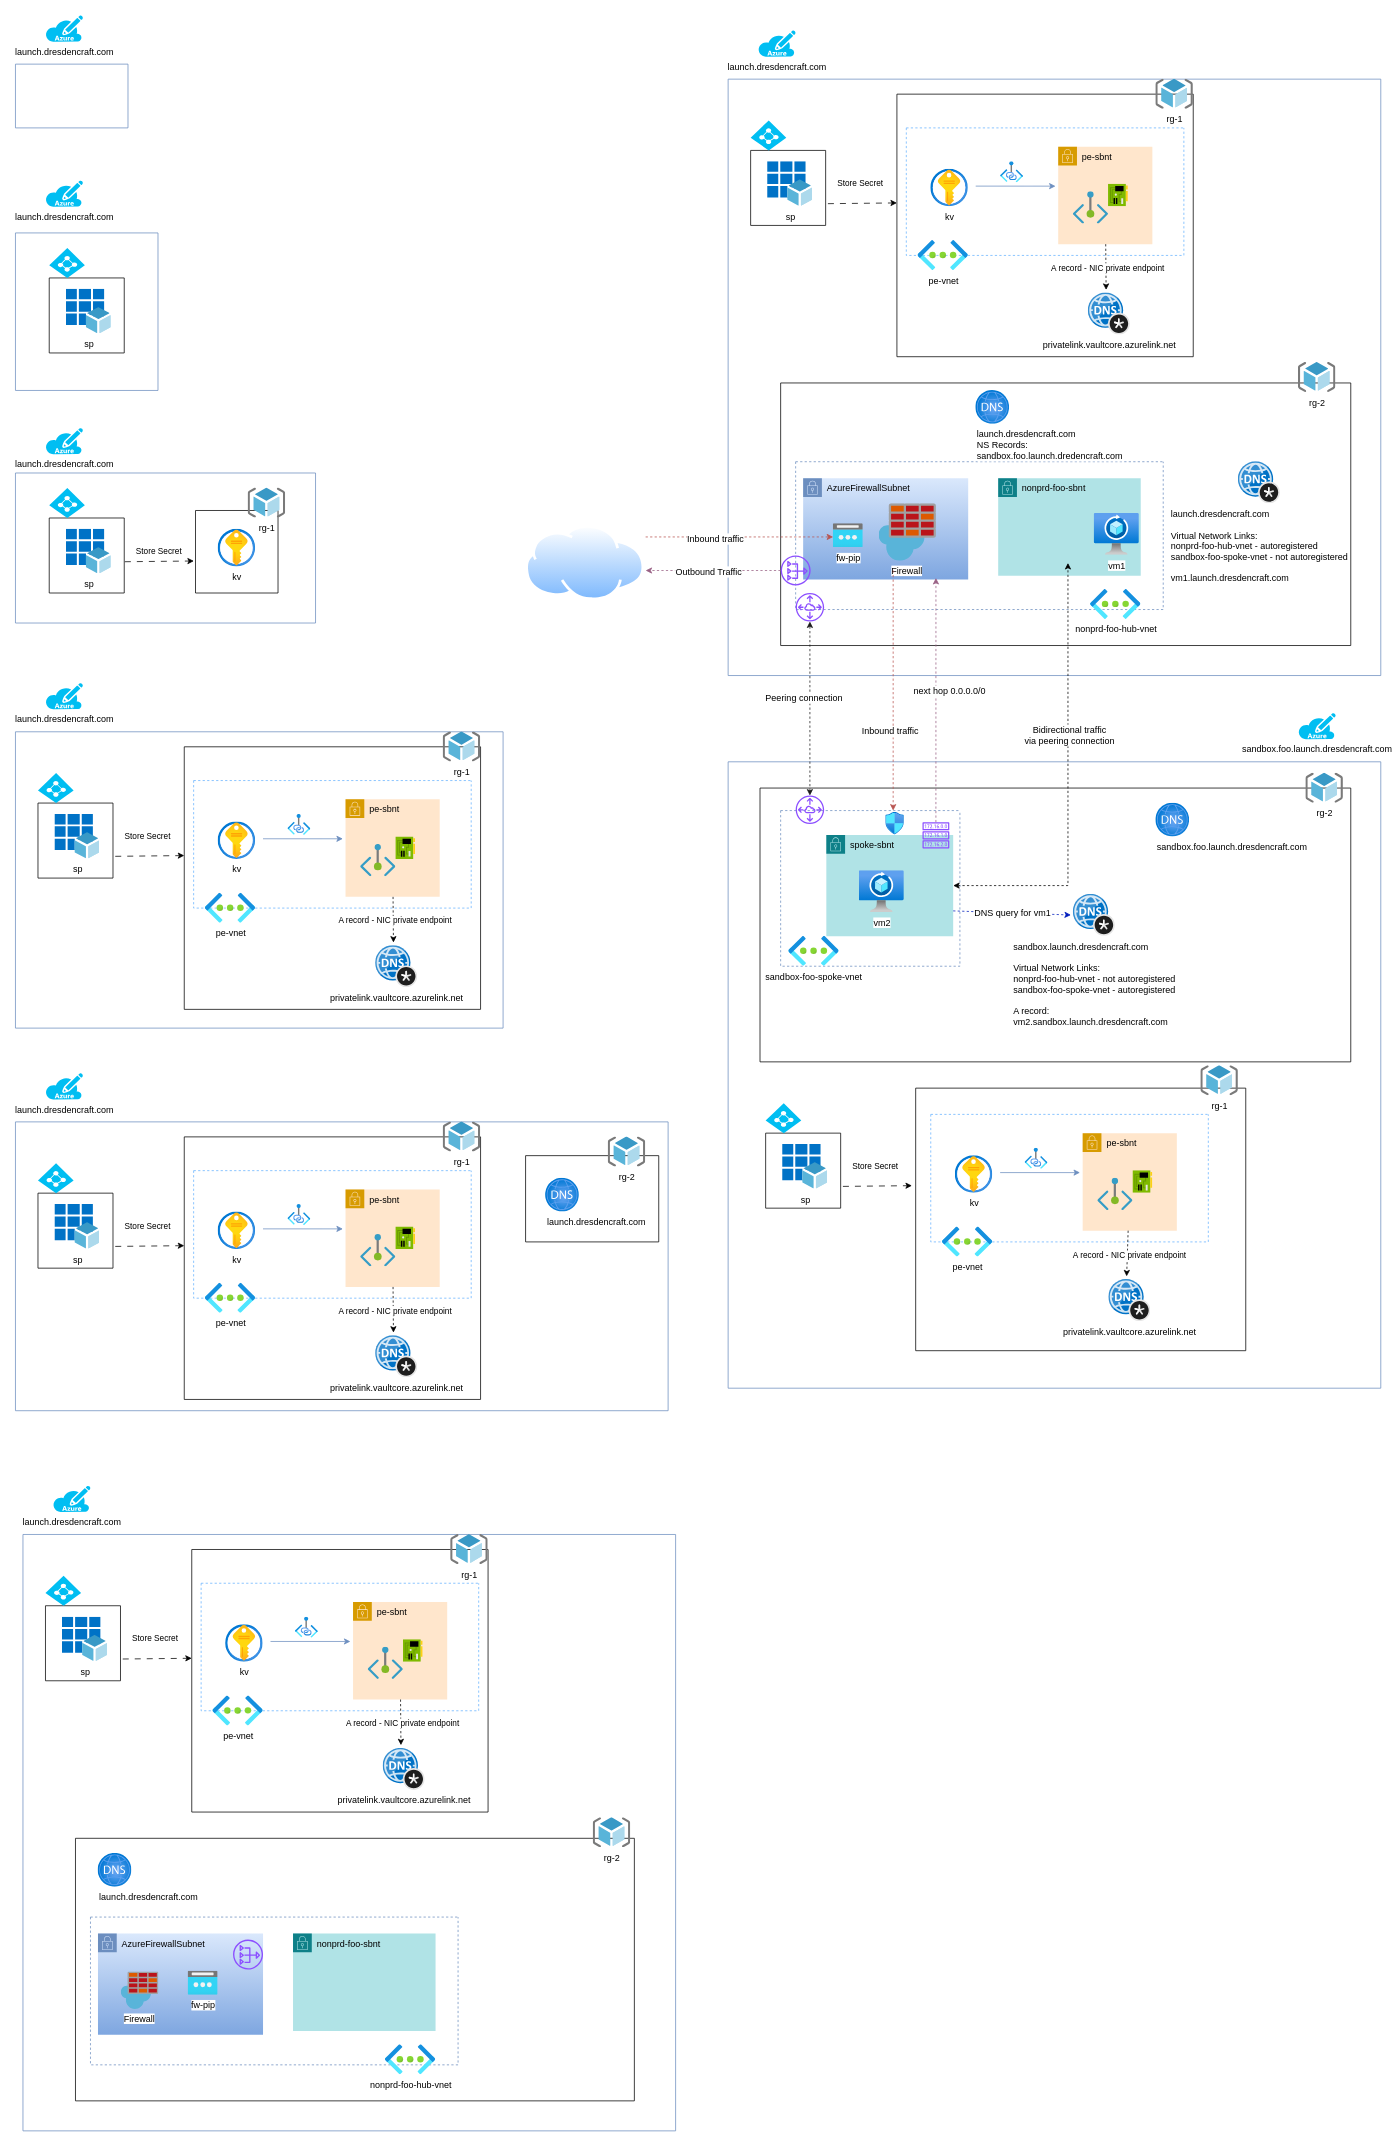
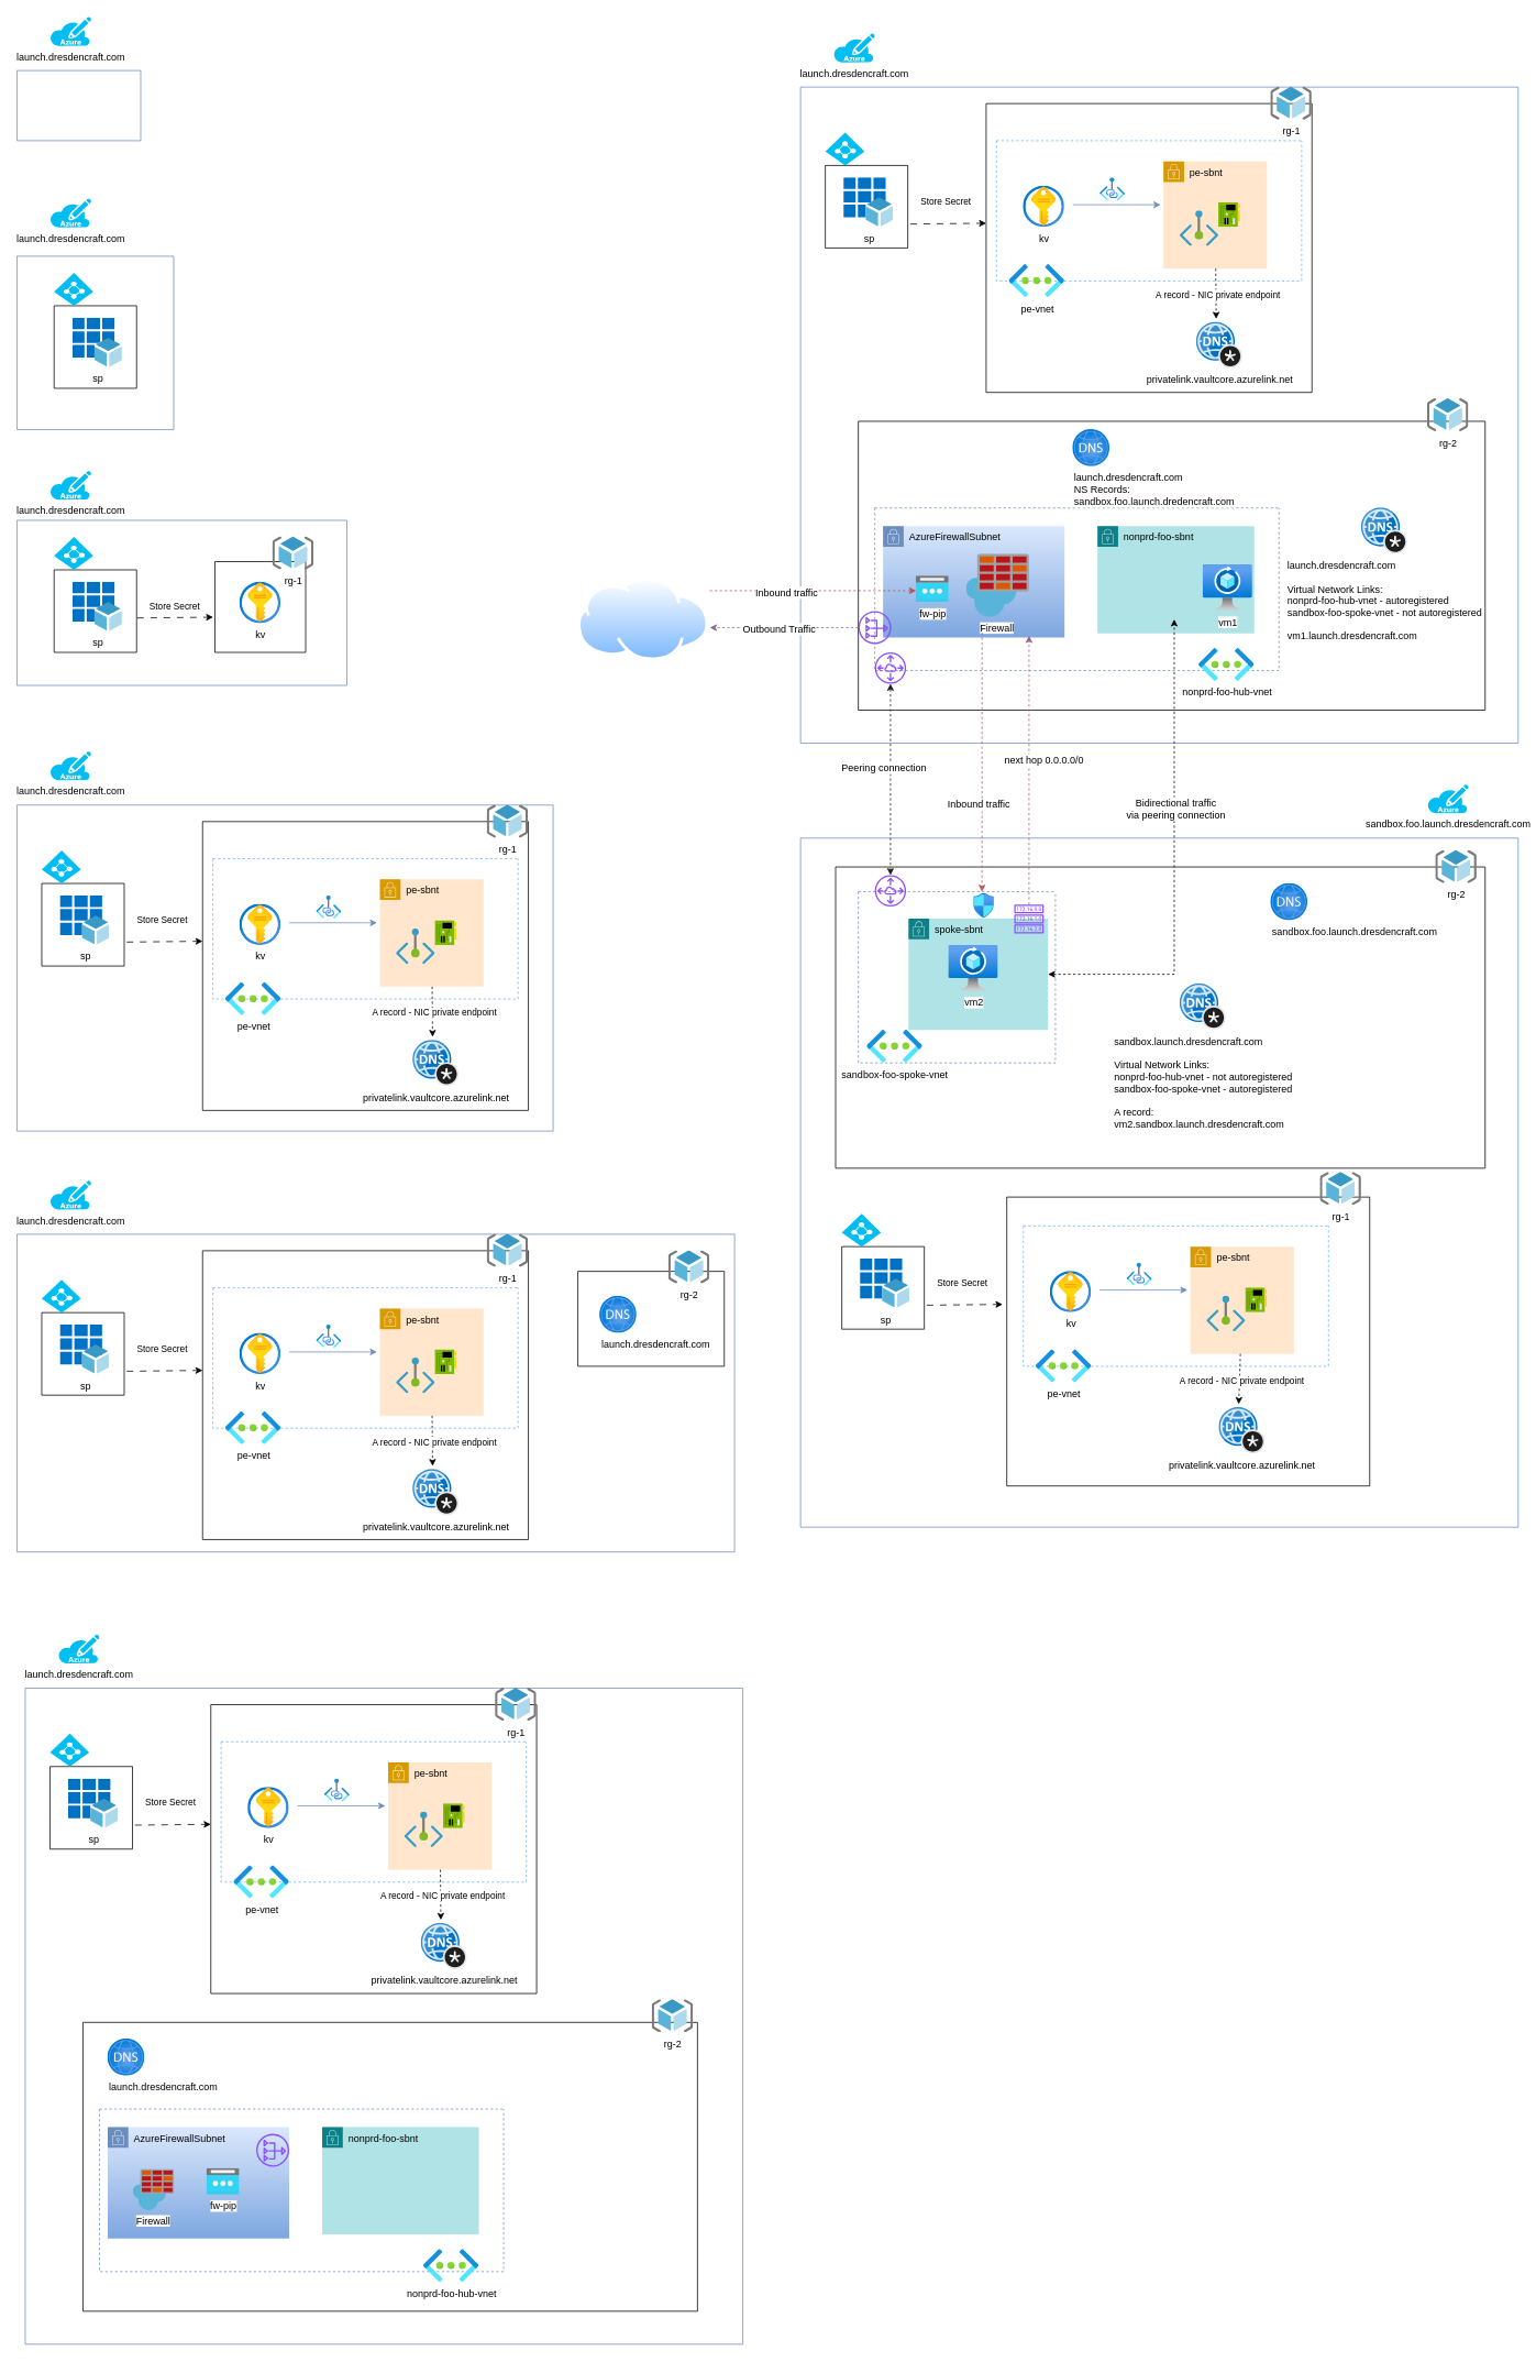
- <mxCell id="137" value="vm2" style="image;aspect=fixed;html=1;points=[];align=center;fontSize=12;image=img/lib/azure2/networking/Spot_VM.svg;" parent="136" vertex="1"><mxGeometry x="43.59" y="47.5" width="60.2" height="55.61" as="geometry" /></mxCell>
+ <mxCell id="137" value="vm2" style="image;aspect=fixed;html=1;points=[];align=center;fontSize=12;image=img/lib/azure2/networking/Spot_VM.svg;" parent="136" vertex="1"><mxGeometry x="48.59" y="32.5" width="60.2" height="55.61" as="geometry" /></mxCell>
- <mxCell id="142" value="&lt;font style=&quot;font-size: 12px;&quot;&gt;DNS query for vm1&lt;/font&gt;" style="endArrow=classic;html=1;rounded=0;dashed=1;fillColor=#0050ef;strokeColor=#001DBC;entryX=-0.055;entryY=0.495;entryDx=0;entryDy=0;entryPerimeter=0;exitX=1;exitY=0.75;exitDx=0;exitDy=0;" parent="133" source="136" target="134" edge="1"><mxGeometry width="50" height="50" relative="1" as="geometry"><mxPoint x="457.5" y="90" as="sourcePoint" /><mxPoint x="377.5" y="130" as="targetPoint" /></mxGeometry></mxCell>
